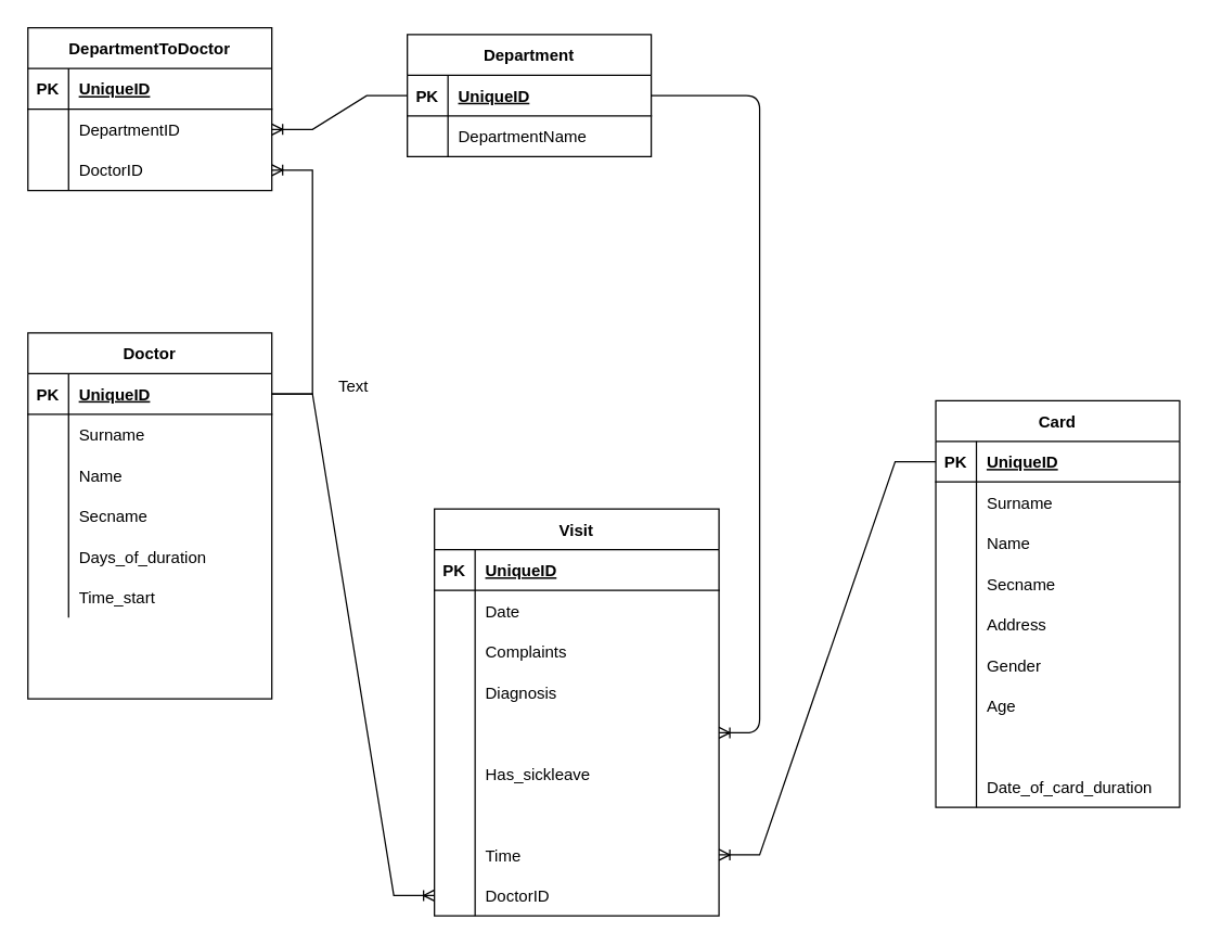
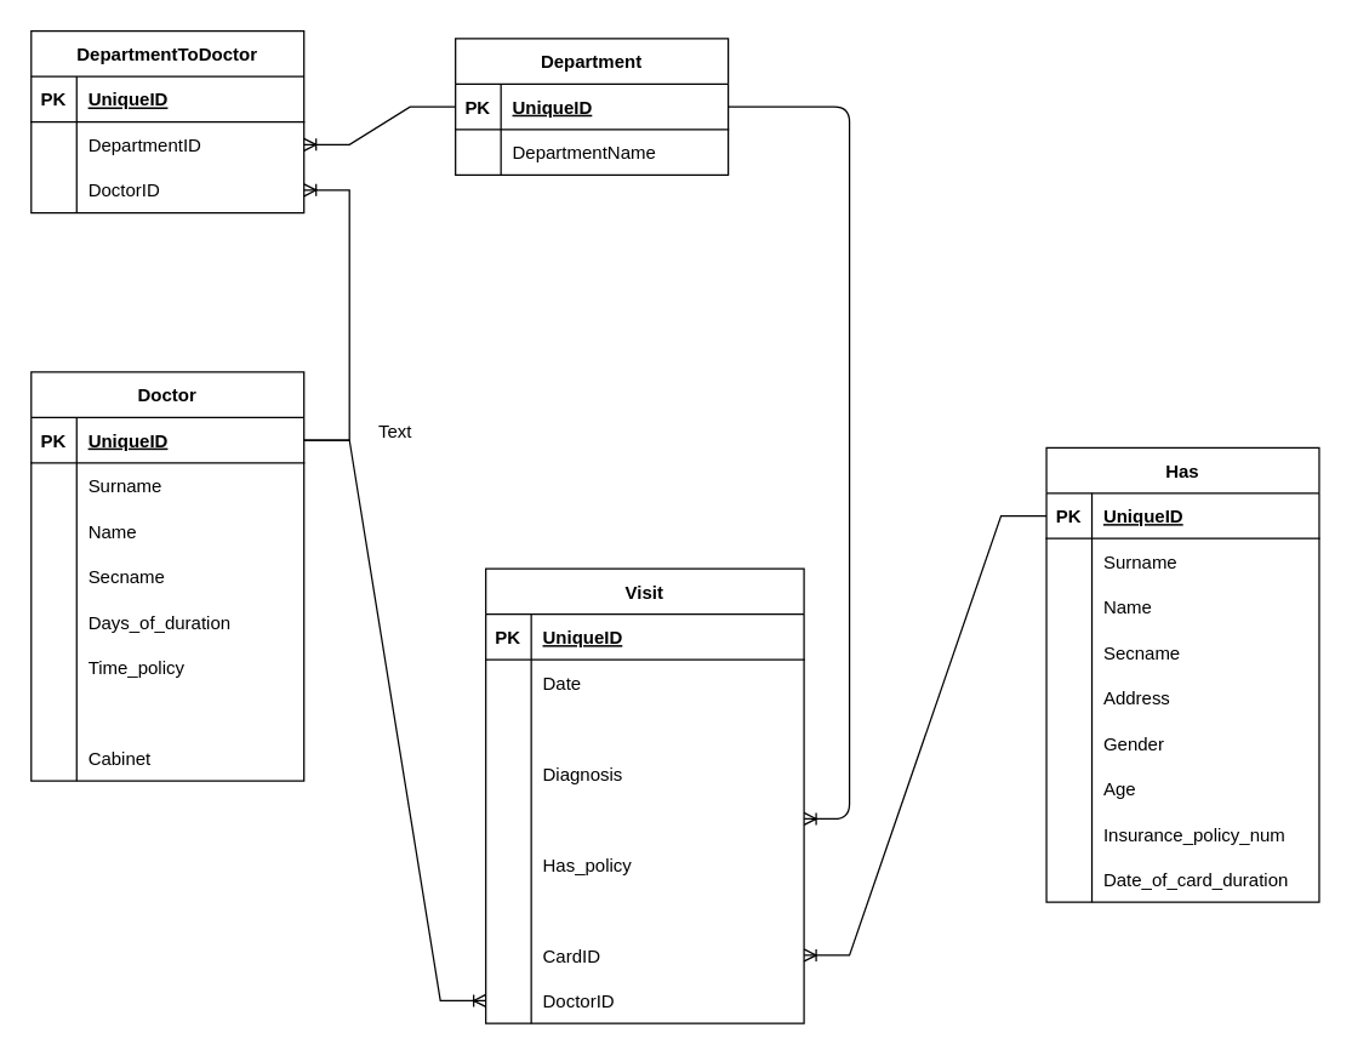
- <mxCell id="45" value="Card" style="shape=table;startSize=30;container=1;collapsible=1;childLayout=tableLayout;fixedRows=1;rowLines=0;fontStyle=1;align=center;resizeLast=1;" parent="1" vertex="1"><mxGeometry x="690" y="295" width="180" height="300" as="geometry" /></mxCell>
+ <mxCell id="45" value="Has" style="shape=table;startSize=30;container=1;collapsible=1;childLayout=tableLayout;fixedRows=1;rowLines=0;fontStyle=1;align=center;resizeLast=1;" parent="1" vertex="1"><mxGeometry x="690" y="295" width="180" height="300" as="geometry" /></mxCell>
- <mxCell id="27" value="Time_start" style="shape=partialRectangle;connectable=0;fillColor=none;top=0;left=0;bottom=0;right=0;align=left;spacingLeft=6;overflow=hidden;" parent="25" vertex="1"><mxGeometry x="30" width="150" height="30" as="geometry" /></mxCell>
+ <mxCell id="27" value="Time_policy" style="shape=partialRectangle;connectable=0;fillColor=none;top=0;left=0;bottom=0;right=0;align=left;spacingLeft=6;overflow=hidden;" parent="25" vertex="1"><mxGeometry x="30" width="150" height="30" as="geometry" /></mxCell>
- <mxCell id="82" value="Complaints" style="shape=partialRectangle;connectable=0;fillColor=none;top=0;left=0;bottom=0;right=0;align=left;spacingLeft=6;overflow=hidden;" parent="80" vertex="1"><mxGeometry x="30" width="180" height="30" as="geometry"><mxRectangle width="150" height="30" as="alternateBounds" /></mxGeometry></mxCell>
+ <mxCell id="32" value="Cabinet" style="shape=partialRectangle;connectable=0;fillColor=none;top=0;left=0;bottom=0;right=0;align=left;spacingLeft=6;overflow=hidden;" parent="30" vertex="1"><mxGeometry x="30" width="150" height="30" as="geometry"><mxRectangle width="150" height="30" as="alternateBounds" /></mxGeometry></mxCell>
+ <mxCell id="69" value="Insurance_policy_num" style="shape=partialRectangle;connectable=0;fillColor=none;top=0;left=0;bottom=0;right=0;align=left;spacingLeft=6;overflow=hidden;" parent="67" vertex="1"><mxGeometry x="30" width="150" height="30" as="geometry"><mxRectangle width="150" height="30" as="alternateBounds" /></mxGeometry></mxCell>
- <mxCell id="90" value="Has_sickleave" style="shape=partialRectangle;connectable=0;fillColor=none;top=0;left=0;bottom=0;right=0;align=left;spacingLeft=6;overflow=hidden;" parent="88" vertex="1"><mxGeometry x="30" width="180" height="30" as="geometry"><mxRectangle width="150" height="30" as="alternateBounds" /></mxGeometry></mxCell>
+ <mxCell id="90" value="Has_policy" style="shape=partialRectangle;connectable=0;fillColor=none;top=0;left=0;bottom=0;right=0;align=left;spacingLeft=6;overflow=hidden;" parent="88" vertex="1"><mxGeometry x="30" width="180" height="30" as="geometry"><mxRectangle width="150" height="30" as="alternateBounds" /></mxGeometry></mxCell>
- <mxCell id="95" value="Time" style="shape=partialRectangle;connectable=0;fillColor=none;top=0;left=0;bottom=0;right=0;align=left;spacingLeft=6;overflow=hidden;" parent="93" vertex="1"><mxGeometry x="30" width="180" height="30" as="geometry"><mxRectangle width="150" height="30" as="alternateBounds" /></mxGeometry></mxCell>
+ <mxCell id="95" value="CardID" style="shape=partialRectangle;connectable=0;fillColor=none;top=0;left=0;bottom=0;right=0;align=left;spacingLeft=6;overflow=hidden;" parent="93" vertex="1"><mxGeometry x="30" width="180" height="30" as="geometry"><mxRectangle width="150" height="30" as="alternateBounds" /></mxGeometry></mxCell>
